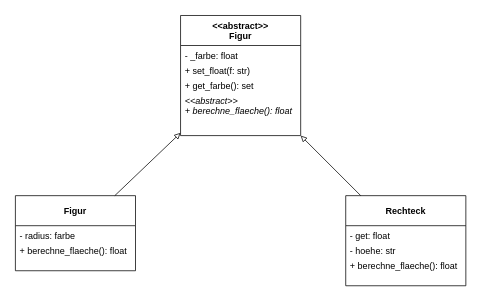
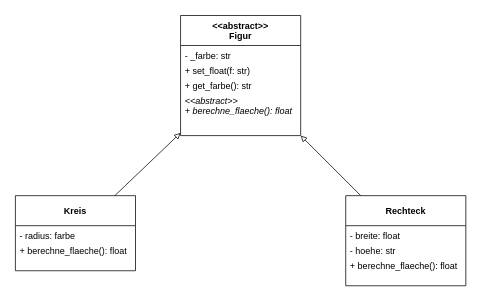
- <mxCell id="3" value="- _farbe: float" style="text;strokeColor=none;fillColor=none;align=left;verticalAlign=top;spacingLeft=4;" vertex="1" parent="2"><mxGeometry y="40" width="160" height="20" as="geometry" /></mxCell>
+ <mxCell id="3" value="- _farbe: str" style="text;strokeColor=none;fillColor=none;align=left;verticalAlign=top;spacingLeft=4;" vertex="1" parent="2"><mxGeometry y="40" width="160" height="20" as="geometry" /></mxCell>
- <mxCell id="5" value="+ get_farbe(): set" style="text;strokeColor=none;fillColor=none;align=left;verticalAlign=top;spacingLeft=4;" vertex="1" parent="2"><mxGeometry y="80" width="160" height="20" as="geometry" /></mxCell>
+ <mxCell id="5" value="+ get_farbe(): str" style="text;strokeColor=none;fillColor=none;align=left;verticalAlign=top;spacingLeft=4;" vertex="1" parent="2"><mxGeometry y="80" width="160" height="20" as="geometry" /></mxCell>
- <mxCell id="7" value="Figur" style="swimlane;childLayout=stackLayout;horizontal=1;startSize=40;horizontalStack=0;resizeParent=1;resizeLast=0;collapsible=0;" vertex="1" parent="1"><mxGeometry x="20" y="260" width="160" height="100" as="geometry" /></mxCell>
+ <mxCell id="7" value="Kreis" style="swimlane;childLayout=stackLayout;horizontal=1;startSize=40;horizontalStack=0;resizeParent=1;resizeLast=0;collapsible=0;" vertex="1" parent="1"><mxGeometry x="20" y="260" width="160" height="100" as="geometry" /></mxCell>
- <mxCell id="11" value="- get: float" style="text;strokeColor=none;fillColor=none;align=left;verticalAlign=top;spacingLeft=4;" vertex="1" parent="10"><mxGeometry y="40" width="160" height="20" as="geometry" /></mxCell>
+ <mxCell id="11" value="- breite: float" style="text;strokeColor=none;fillColor=none;align=left;verticalAlign=top;spacingLeft=4;" vertex="1" parent="10"><mxGeometry y="40" width="160" height="20" as="geometry" /></mxCell>
